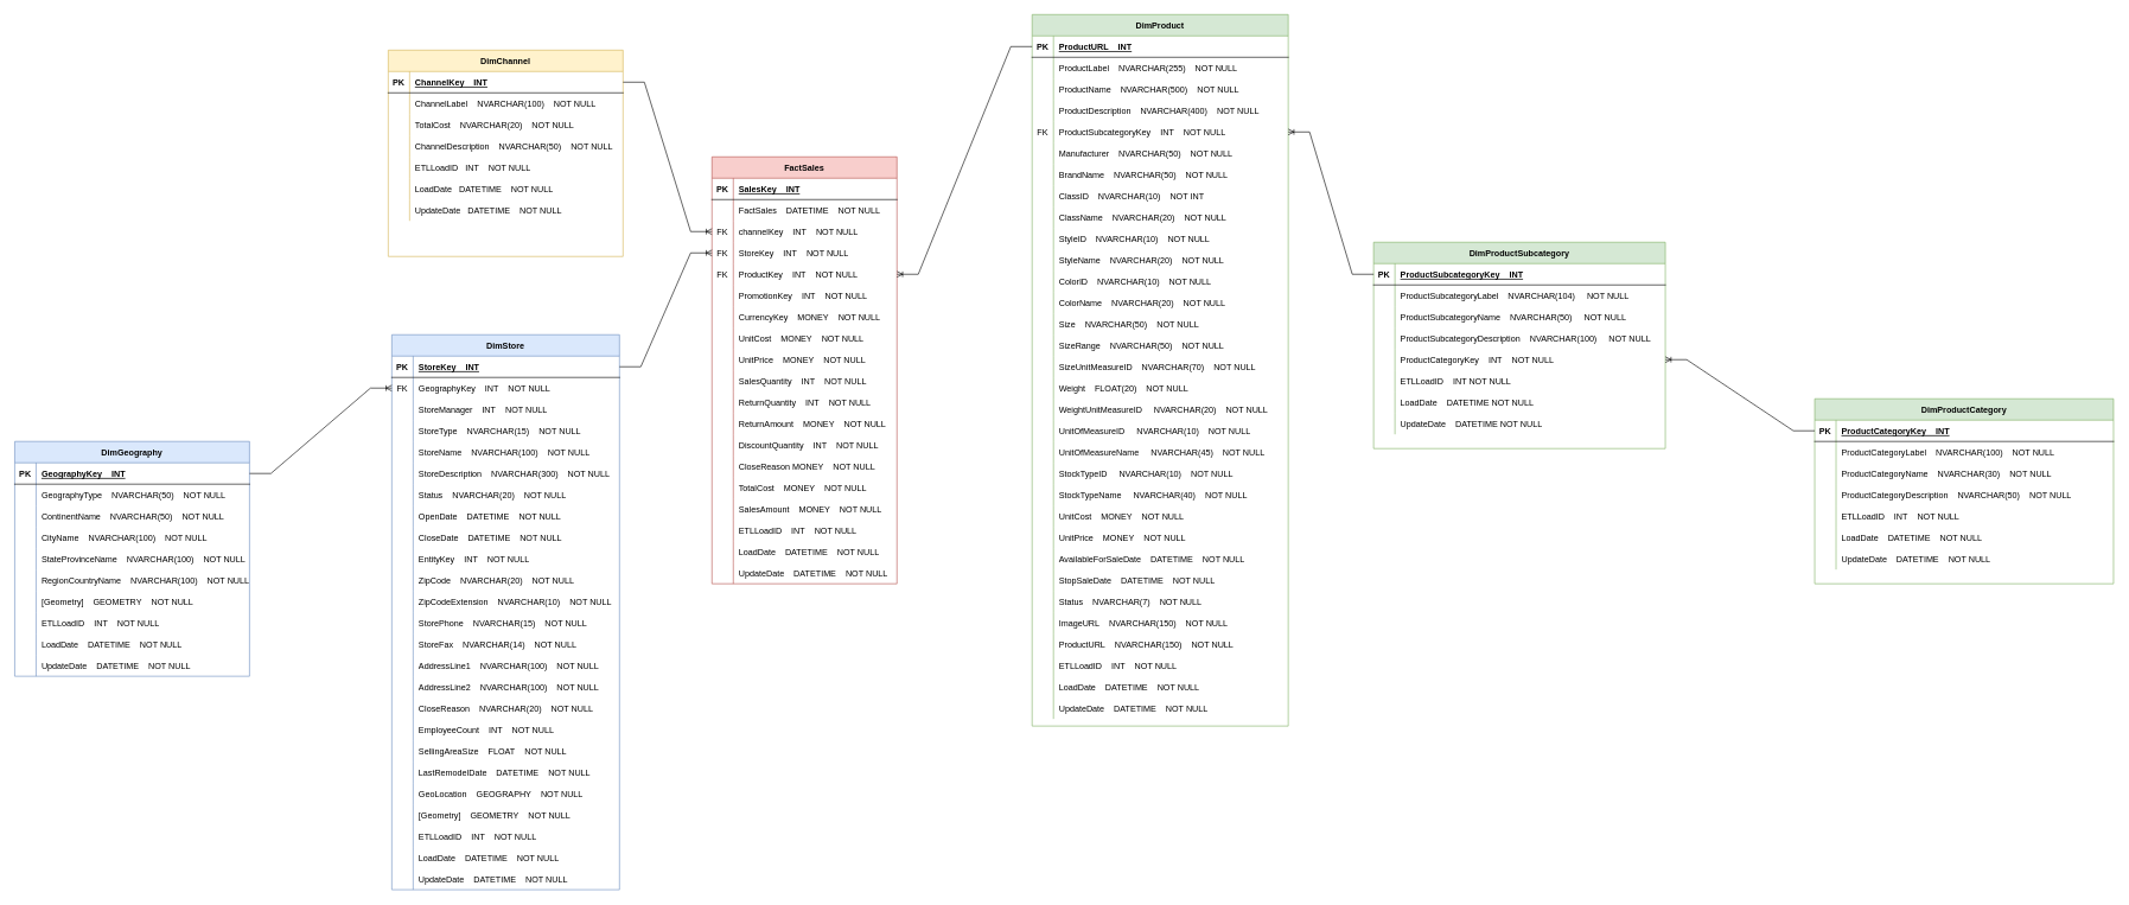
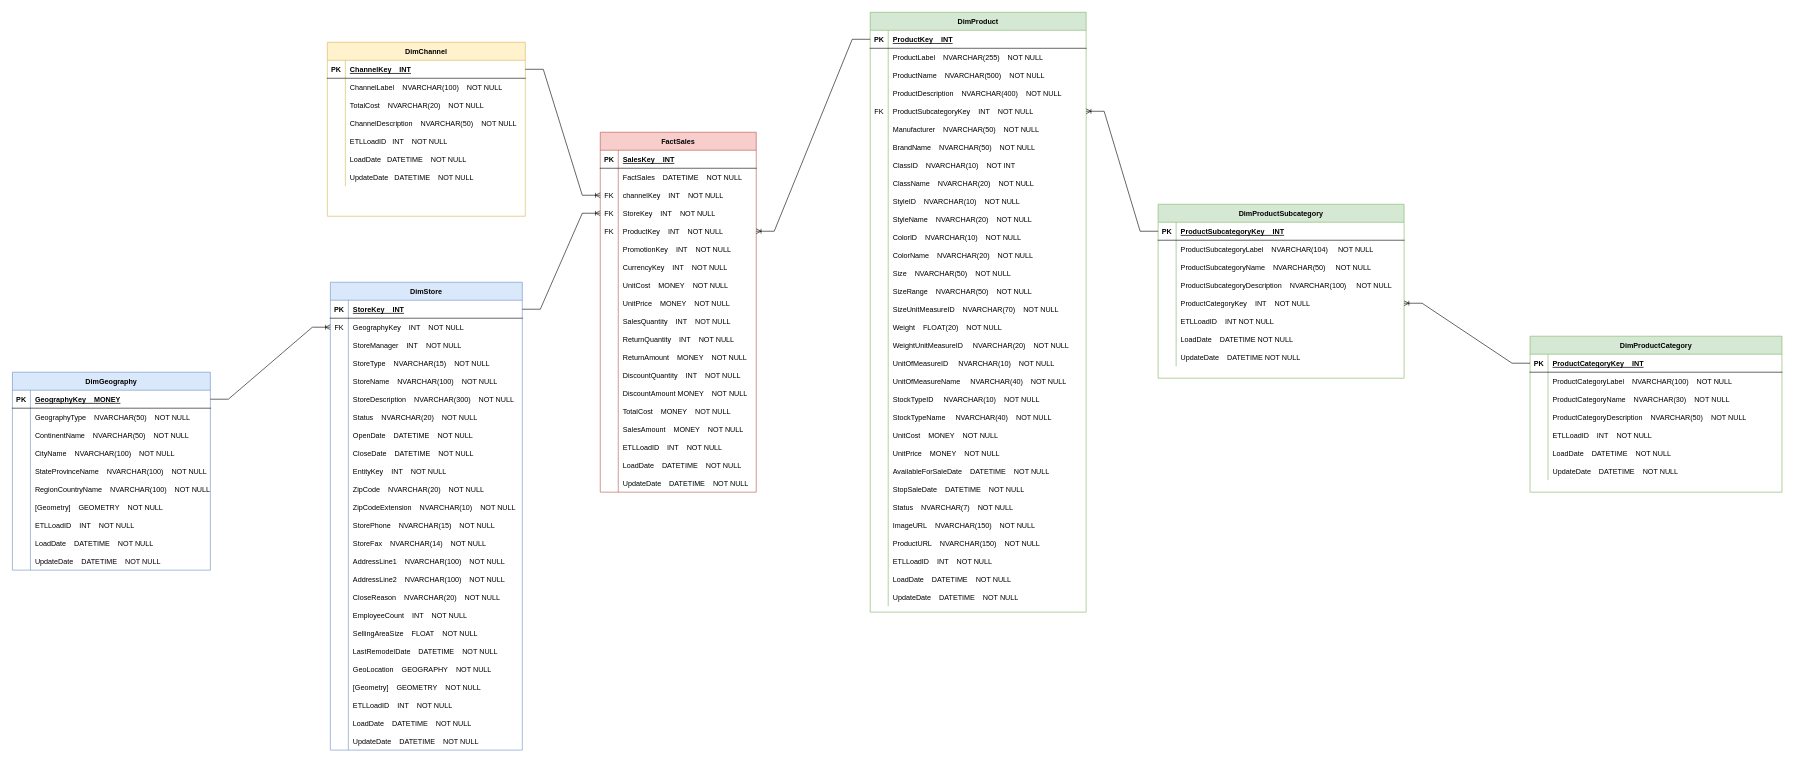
- <mxCell id="63" value="ProductURL    INT" style="shape=partialRectangle;connectable=0;fillColor=none;top=0;left=0;bottom=0;right=0;align=left;spacingLeft=6;fontStyle=5;overflow=hidden;" vertex="1" parent="61"><mxGeometry x="30" width="330" height="30" as="geometry"><mxRectangle width="330" height="30" as="alternateBounds" /></mxGeometry></mxCell>
+ <mxCell id="63" value="ProductKey    INT" style="shape=partialRectangle;connectable=0;fillColor=none;top=0;left=0;bottom=0;right=0;align=left;spacingLeft=6;fontStyle=5;overflow=hidden;" vertex="1" parent="61"><mxGeometry x="30" width="330" height="30" as="geometry"><mxRectangle width="330" height="30" as="alternateBounds" /></mxGeometry></mxCell>
- <mxCell id="23" value="CurrencyKey    MONEY    NOT NULL" style="shape=partialRectangle;connectable=0;fillColor=none;top=0;left=0;bottom=0;right=0;align=left;spacingLeft=6;overflow=hidden;" vertex="1" parent="21"><mxGeometry x="30" width="230" height="30" as="geometry"><mxRectangle width="230" height="30" as="alternateBounds" /></mxGeometry></mxCell>
+ <mxCell id="23" value="CurrencyKey    INT    NOT NULL" style="shape=partialRectangle;connectable=0;fillColor=none;top=0;left=0;bottom=0;right=0;align=left;spacingLeft=6;overflow=hidden;" vertex="1" parent="21"><mxGeometry x="30" width="230" height="30" as="geometry"><mxRectangle width="230" height="30" as="alternateBounds" /></mxGeometry></mxCell>
- <mxCell id="120" value="UnitOfMeasureName     NVARCHAR(45)    NOT NULL    " style="shape=partialRectangle;connectable=0;fillColor=none;top=0;left=0;bottom=0;right=0;align=left;spacingLeft=6;overflow=hidden;" vertex="1" parent="118"><mxGeometry x="30" width="330" height="30" as="geometry"><mxRectangle width="330" height="30" as="alternateBounds" /></mxGeometry></mxCell>
+ <mxCell id="120" value="UnitOfMeasureName     NVARCHAR(40)    NOT NULL    " style="shape=partialRectangle;connectable=0;fillColor=none;top=0;left=0;bottom=0;right=0;align=left;spacingLeft=6;overflow=hidden;" vertex="1" parent="118"><mxGeometry x="30" width="330" height="30" as="geometry"><mxRectangle width="330" height="30" as="alternateBounds" /></mxGeometry></mxCell>
- <mxCell id="44" value="CloseReason MONEY    NOT NULL" style="shape=partialRectangle;connectable=0;fillColor=none;top=0;left=0;bottom=0;right=0;align=left;spacingLeft=6;overflow=hidden;" vertex="1" parent="42"><mxGeometry x="30" width="230" height="30" as="geometry"><mxRectangle width="230" height="30" as="alternateBounds" /></mxGeometry></mxCell>
+ <mxCell id="44" value="DiscountAmount MONEY    NOT NULL" style="shape=partialRectangle;connectable=0;fillColor=none;top=0;left=0;bottom=0;right=0;align=left;spacingLeft=6;overflow=hidden;" vertex="1" parent="42"><mxGeometry x="30" width="230" height="30" as="geometry"><mxRectangle width="230" height="30" as="alternateBounds" /></mxGeometry></mxCell>
- <mxCell id="287" value="GeographyKey    INT" style="shape=partialRectangle;connectable=0;fillColor=none;top=0;left=0;bottom=0;right=0;align=left;spacingLeft=6;fontStyle=5;overflow=hidden;" vertex="1" parent="285"><mxGeometry x="30" width="300" height="30" as="geometry"><mxRectangle width="300" height="30" as="alternateBounds" /></mxGeometry></mxCell>
+ <mxCell id="287" value="GeographyKey    MONEY" style="shape=partialRectangle;connectable=0;fillColor=none;top=0;left=0;bottom=0;right=0;align=left;spacingLeft=6;fontStyle=5;overflow=hidden;" vertex="1" parent="285"><mxGeometry x="30" width="300" height="30" as="geometry"><mxRectangle width="300" height="30" as="alternateBounds" /></mxGeometry></mxCell>
